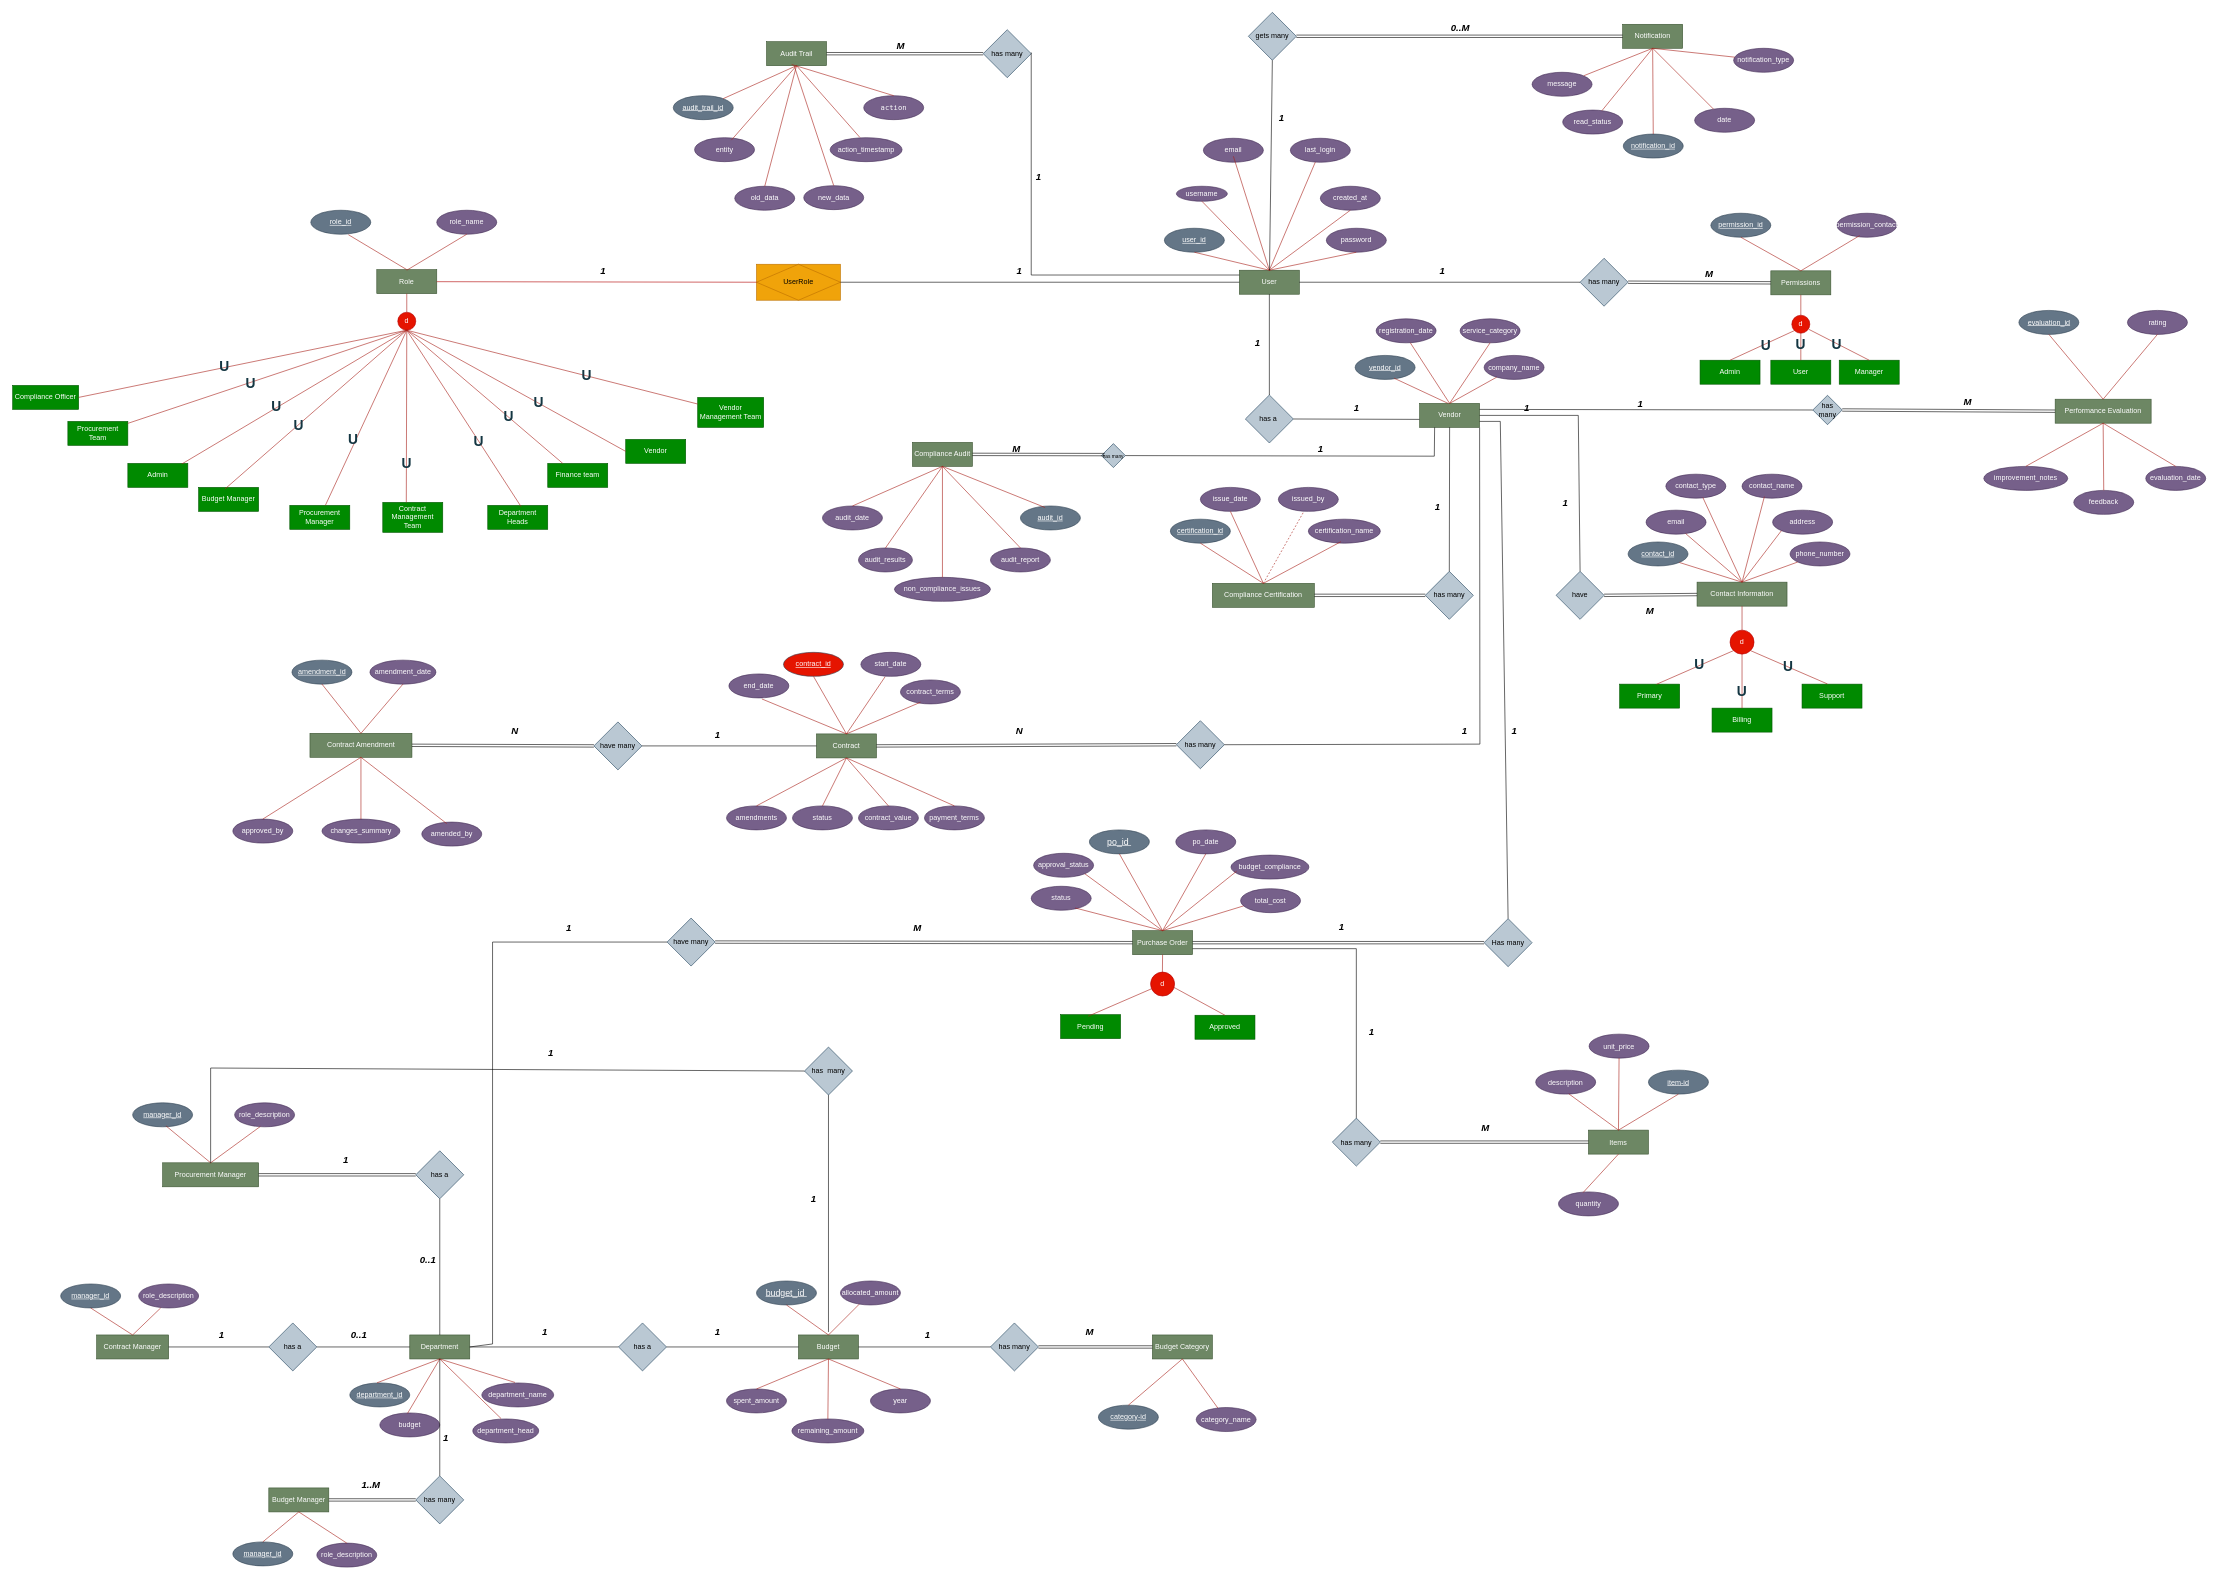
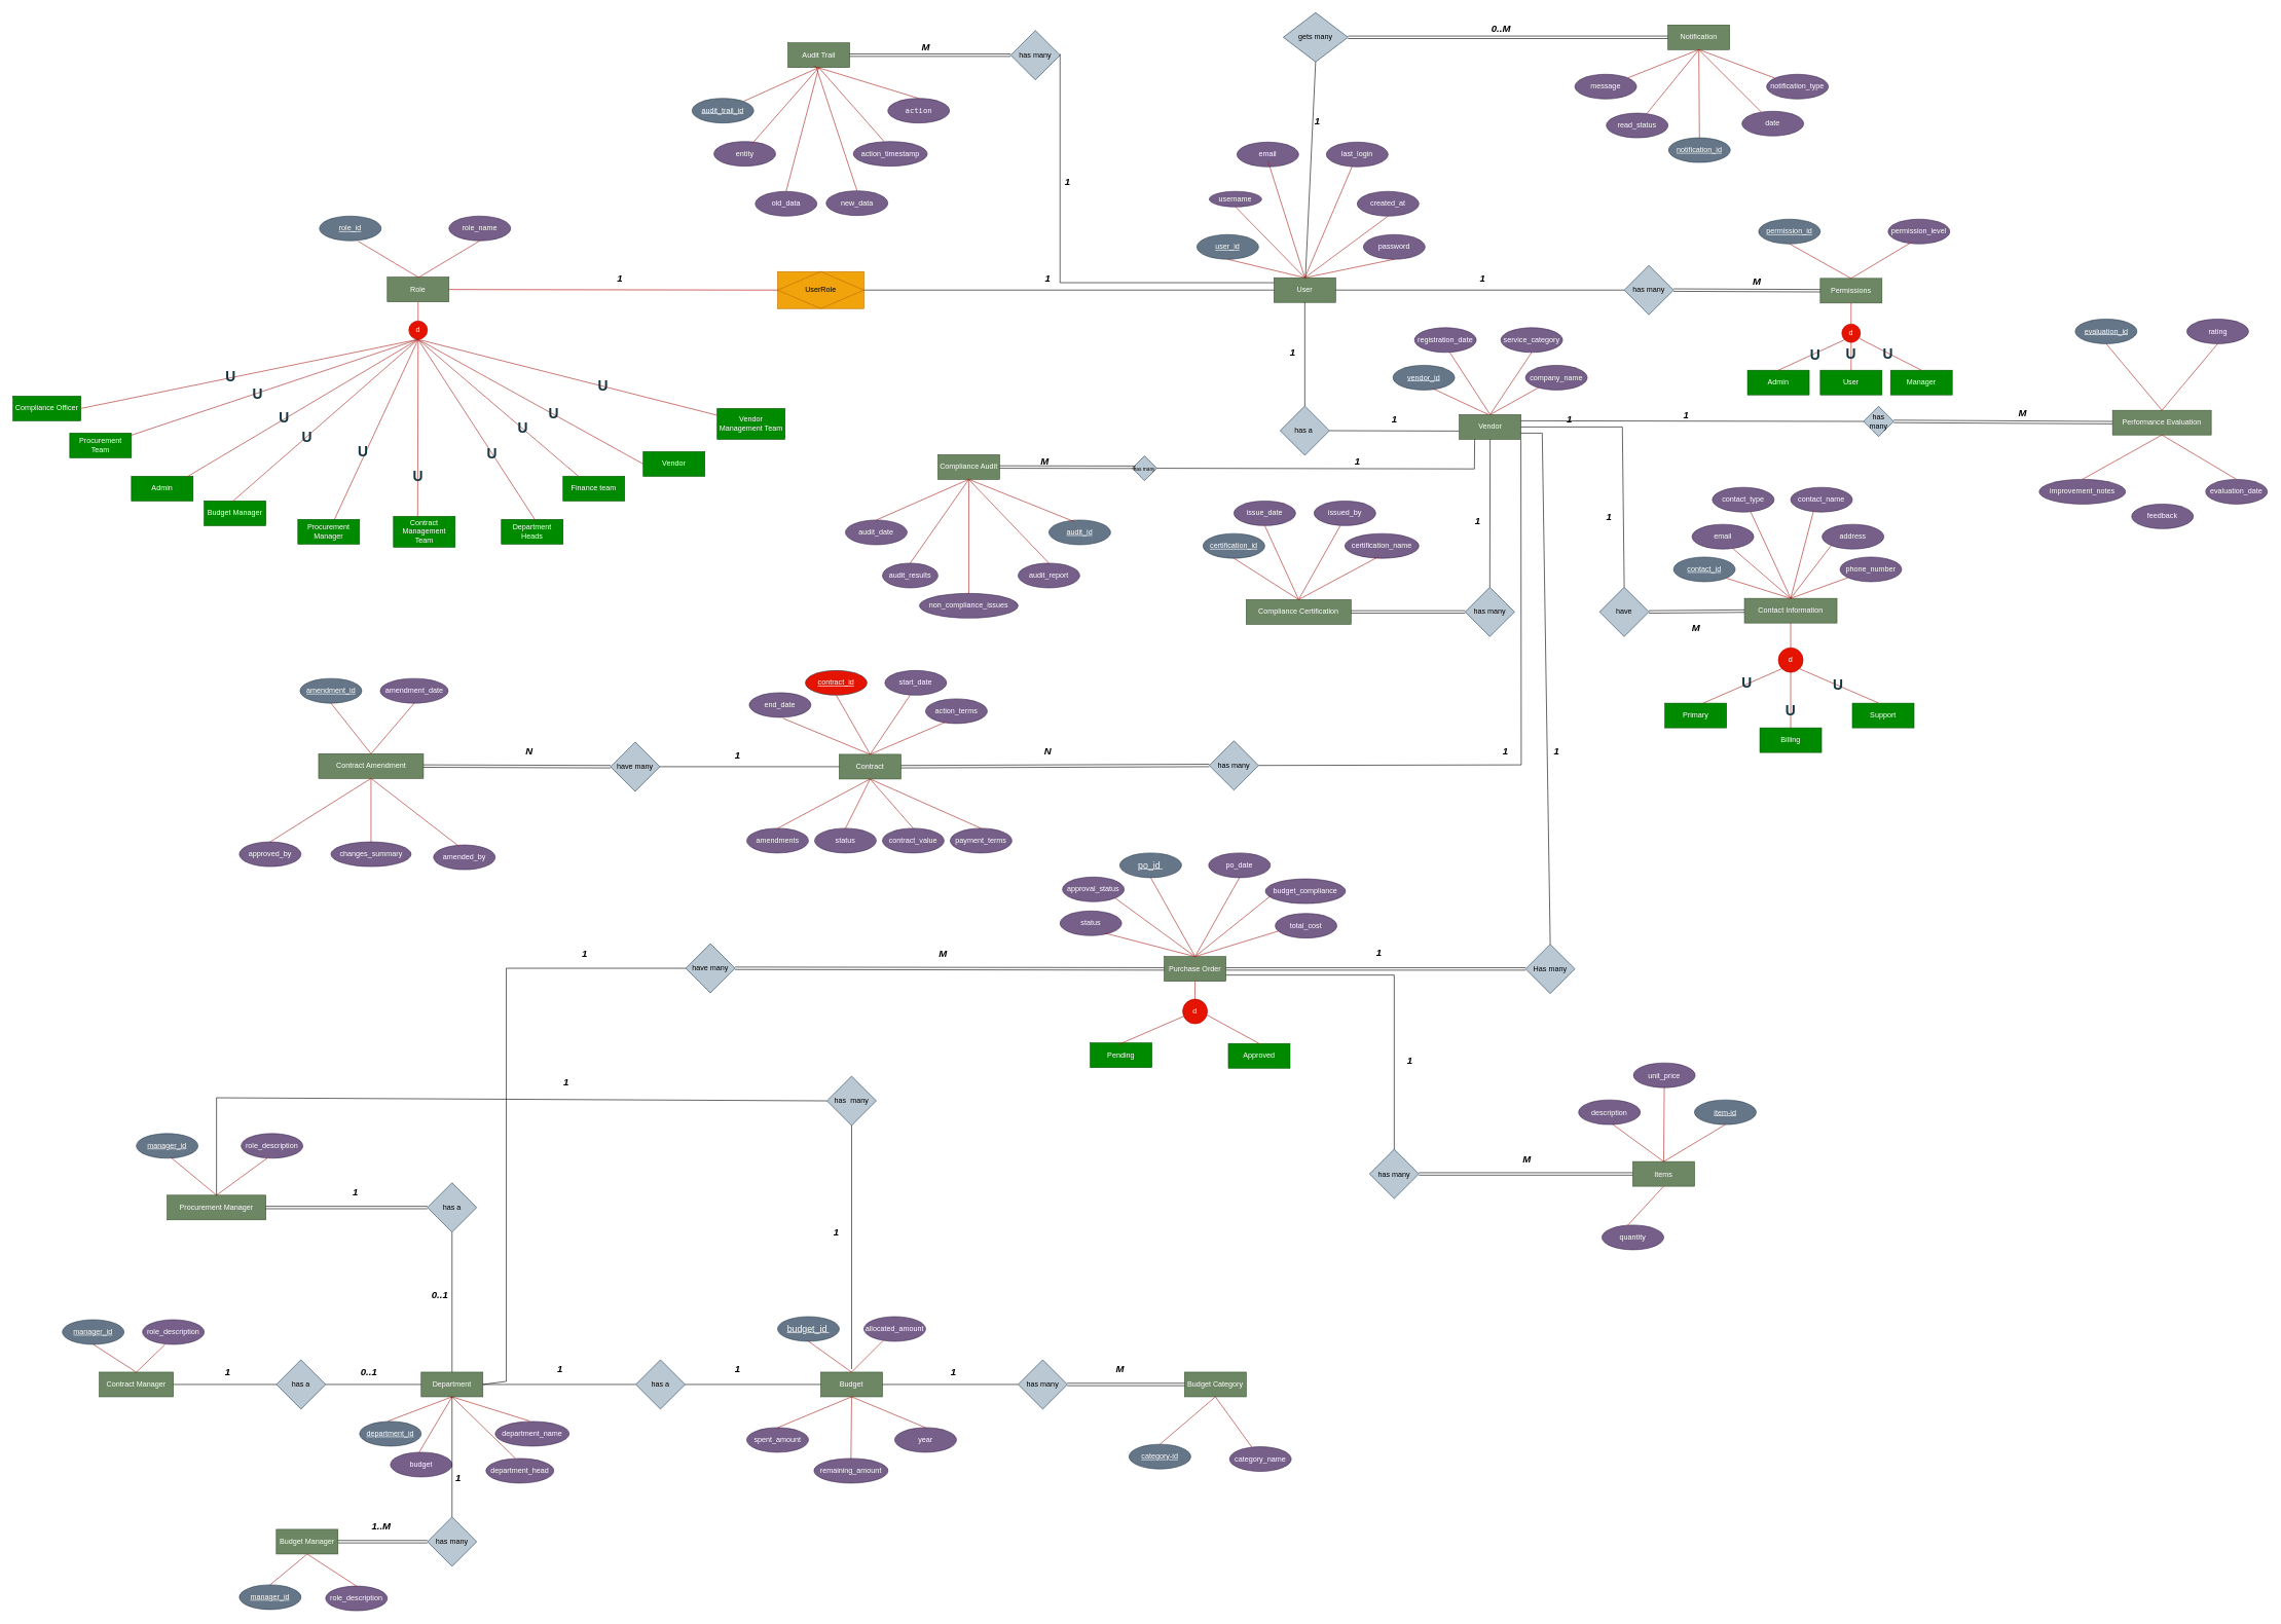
- <mxCell id="373" value="gets many" style="rhombus;whiteSpace=wrap;html=1;fillColor=#bac8d3;strokeColor=#23445d;fontColor=#000000;movable=0;resizable=0;rotatable=0;deletable=0;editable=0;locked=1;connectable=0;" parent="1" vertex="1"><mxGeometry x="2080" y="20" width="80" height="80" as="geometry" /></mxCell>
+ <mxCell id="373" value="gets many" style="rhombus;whiteSpace=wrap;html=1;fillColor=#bac8d3;strokeColor=#23445d;fontColor=#000000;movable=0;resizable=0;rotatable=0;deletable=0;editable=0;locked=1;connectable=0;" parent="1" vertex="1"><mxGeometry x="2080" y="20" width="105" height="80" as="geometry" /></mxCell>
- <mxCell id="214" value="notification_type" style="ellipse;whiteSpace=wrap;html=1;align=center;strokeColor=#432D57;fontColor=#ffffff;fillColor=#76608a;movable=0;resizable=0;rotatable=0;deletable=0;editable=0;locked=1;connectable=0;" parent="1" vertex="1"><mxGeometry x="2889" y="80" width="100" height="40" as="geometry" /></mxCell>
+ <mxCell id="214" value="notification_type" style="ellipse;whiteSpace=wrap;html=1;align=center;strokeColor=#432D57;fontColor=#ffffff;fillColor=#76608a;movable=0;resizable=0;rotatable=0;deletable=0;editable=0;locked=1;connectable=0;" parent="1" vertex="1"><mxGeometry x="2864" y="120" width="100" height="40" as="geometry" /></mxCell>
- <mxCell id="31" value="permission_contact" style="ellipse;whiteSpace=wrap;html=1;align=center;movable=0;resizable=0;rotatable=0;deletable=0;editable=0;locked=1;connectable=0;fillStyle=auto;fillColor=#76608a;strokeColor=#432D57;labelBackgroundColor=none;fontColor=#ffffff;" parent="1" vertex="1"><mxGeometry x="3061" y="355" width="100" height="40" as="geometry" /></mxCell>
+ <mxCell id="31" value="permission_level" style="ellipse;whiteSpace=wrap;html=1;align=center;movable=0;resizable=0;rotatable=0;deletable=0;editable=0;locked=1;connectable=0;fillStyle=auto;fillColor=#76608a;strokeColor=#432D57;labelBackgroundColor=none;fontColor=#ffffff;" parent="1" vertex="1"><mxGeometry x="3061" y="355" width="100" height="40" as="geometry" /></mxCell>
- <mxCell id="208" value="" style="endArrow=none;html=1;rounded=0;strokeColor=#A8201A;fontColor=#143642;fillColor=#FAE5C7;exitX=0.5;exitY=0;exitDx=0;exitDy=0;entryX=0.5;entryY=1;entryDx=0;entryDy=0;movable=0;resizable=0;rotatable=0;deletable=0;editable=0;locked=1;connectable=0;" parent="1" source="205" target="63" edge="1"><mxGeometry width="50" height="50" relative="1" as="geometry"><mxPoint x="3736" y="697" as="sourcePoint" /><mxPoint x="3786" y="647" as="targetPoint" /></mxGeometry></mxCell>
- <mxCell id="266" value="" style="endArrow=none;html=1;rounded=0;strokeColor=#A8201A;fontColor=#143642;fillColor=#FAE5C7;entryX=0.426;entryY=1;entryDx=0;entryDy=0;entryPerimeter=0;exitX=0.5;exitY=0;exitDx=0;exitDy=0;movable=0;resizable=0;rotatable=0;deletable=0;editable=0;locked=1;connectable=0;dashed=1;" parent="259" source="260" target="263" edge="1"><mxGeometry width="50" height="50" relative="1" as="geometry"><mxPoint x="290" y="220" as="sourcePoint" /><mxPoint x="340" y="170" as="targetPoint" /></mxGeometry></mxCell>
+ <mxCell id="266" value="" style="endArrow=none;html=1;rounded=0;strokeColor=#A8201A;fontColor=#143642;fillColor=#FAE5C7;entryX=0.426;entryY=1;entryDx=0;entryDy=0;entryPerimeter=0;exitX=0.5;exitY=0;exitDx=0;exitDy=0;movable=0;resizable=0;rotatable=0;deletable=0;editable=0;locked=1;connectable=0;" parent="259" source="260" target="263" edge="1"><mxGeometry width="50" height="50" relative="1" as="geometry"><mxPoint x="290" y="220" as="sourcePoint" /><mxPoint x="340" y="170" as="targetPoint" /></mxGeometry></mxCell>
- <mxCell id="50" value="contract_terms" style="ellipse;whiteSpace=wrap;html=1;align=center;movable=0;resizable=0;rotatable=0;deletable=0;editable=0;locked=1;connectable=0;fillStyle=auto;fillColor=#76608a;strokeColor=#432D57;labelBackgroundColor=none;fontColor=#ffffff;" parent="1" vertex="1"><mxGeometry x="1500" y="1133" width="100" height="40" as="geometry" /></mxCell>
+ <mxCell id="50" value="action_terms" style="ellipse;whiteSpace=wrap;html=1;align=center;movable=0;resizable=0;rotatable=0;deletable=0;editable=0;locked=1;connectable=0;fillStyle=auto;fillColor=#76608a;strokeColor=#432D57;labelBackgroundColor=none;fontColor=#ffffff;" parent="1" vertex="1"><mxGeometry x="1500" y="1133" width="100" height="40" as="geometry" /></mxCell>
